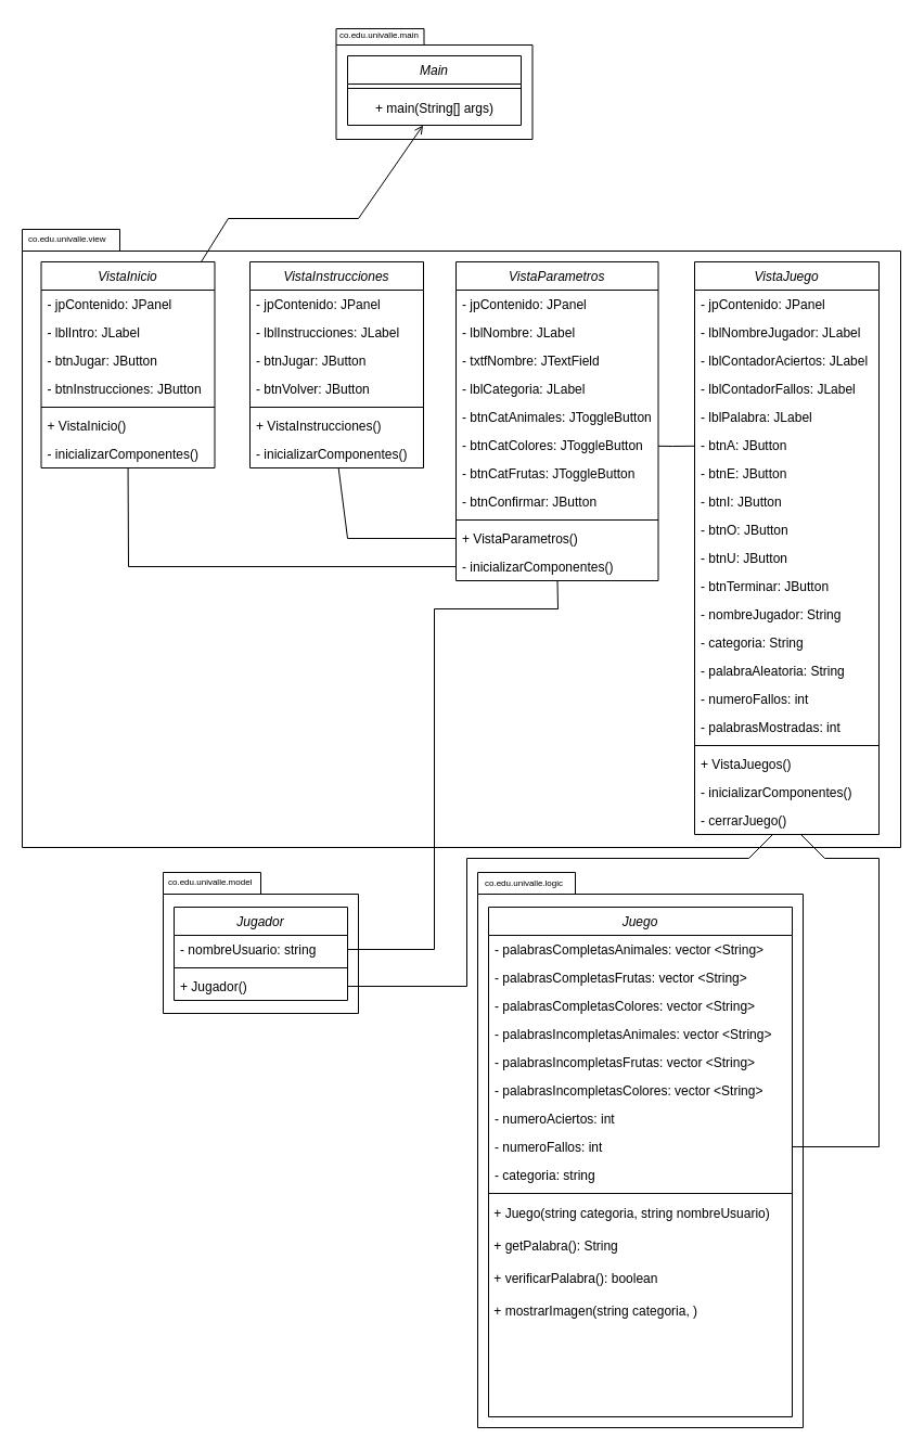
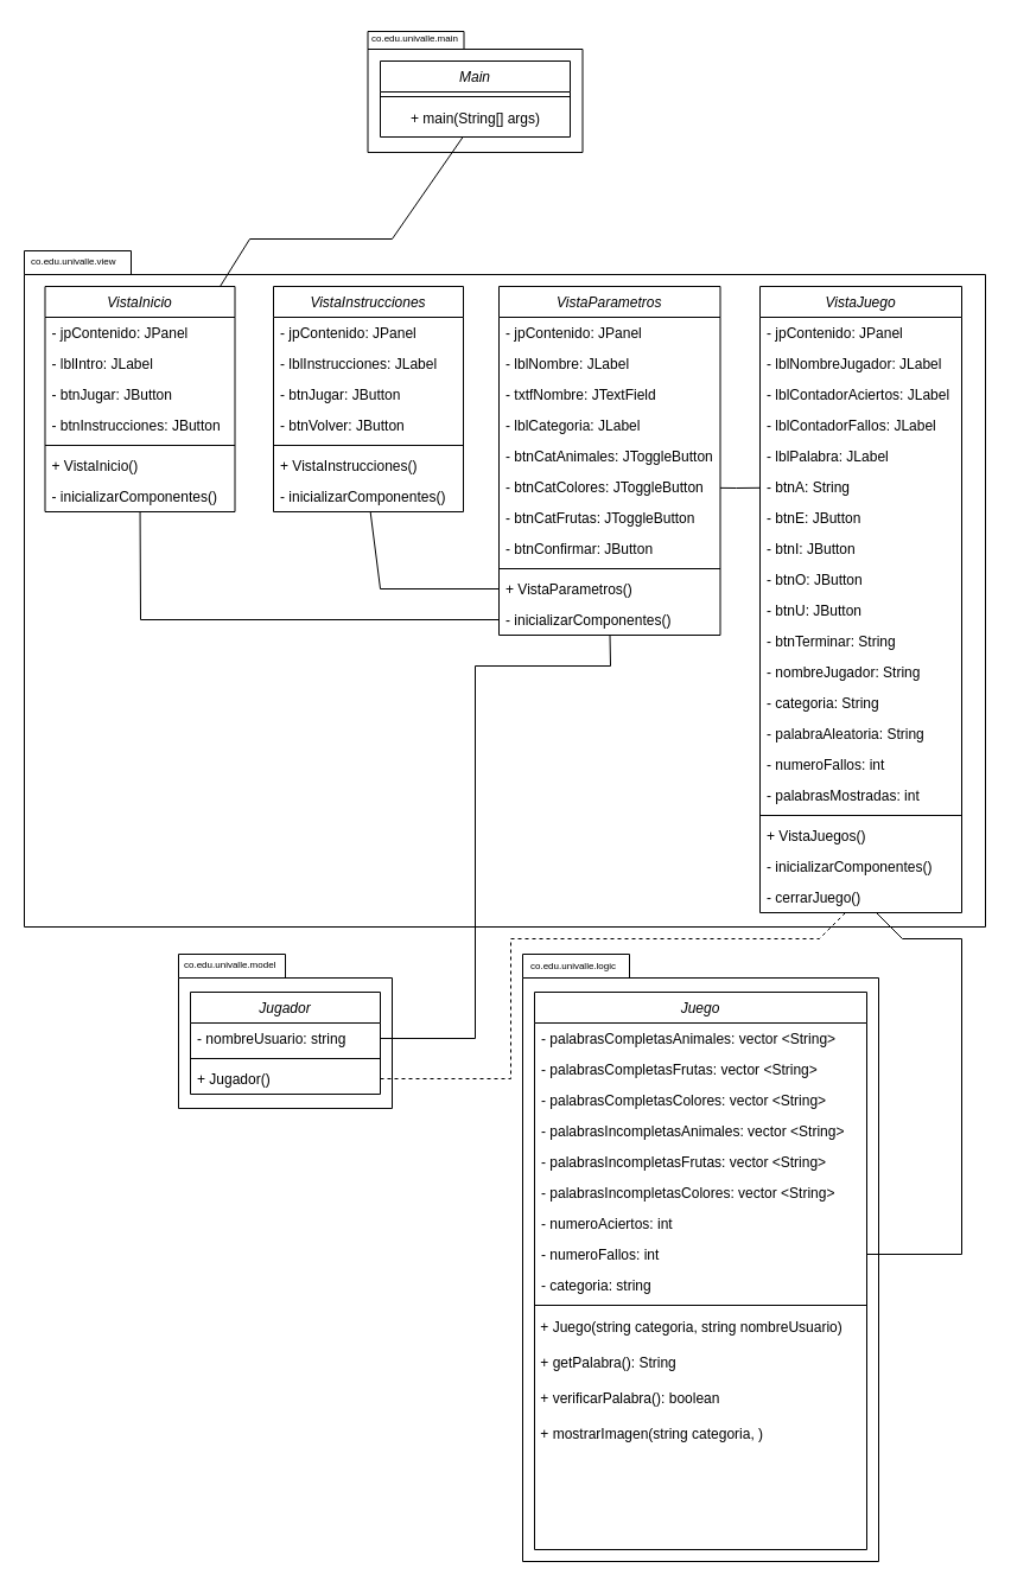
- <mxCell id="56" value="" style="endArrow=open;html=1;rounded=0;" parent="1" source="36" target="12" edge="1"><mxGeometry width="50" height="50" relative="1" as="geometry"><mxPoint x="189.5" y="321" as="sourcePoint" /><mxPoint x="394.545" y="111" as="targetPoint" /><Array as="points"><mxPoint x="185" y="241" /><mxPoint x="210" y="201" /><mxPoint x="330" y="201" /></Array></mxGeometry></mxCell>
+ <mxCell id="56" value="" style="endArrow=none;html=1;rounded=0;" parent="1" source="36" target="12" edge="1"><mxGeometry width="50" height="50" relative="1" as="geometry"><mxPoint x="189.5" y="321" as="sourcePoint" /><mxPoint x="394.545" y="111" as="targetPoint" /><Array as="points"><mxPoint x="185" y="241" /><mxPoint x="210" y="201" /><mxPoint x="330" y="201" /></Array></mxGeometry></mxCell>
- <mxCell id="64" value="- btnA: JButton" style="text;align=left;verticalAlign=top;spacingLeft=4;spacingRight=4;overflow=hidden;rotatable=0;points=[[0,0.5],[1,0.5]];portConstraint=eastwest;rounded=0;shadow=0;html=0;" parent="58" vertex="1"><mxGeometry y="156" width="170" height="26" as="geometry" /></mxCell>
+ <mxCell id="64" value="- btnA: String" style="text;align=left;verticalAlign=top;spacingLeft=4;spacingRight=4;overflow=hidden;rotatable=0;points=[[0,0.5],[1,0.5]];portConstraint=eastwest;rounded=0;shadow=0;html=0;" parent="58" vertex="1"><mxGeometry y="156" width="170" height="26" as="geometry" /></mxCell>
- <mxCell id="69" value="- btnTerminar: JButton" style="text;align=left;verticalAlign=top;spacingLeft=4;spacingRight=4;overflow=hidden;rotatable=0;points=[[0,0.5],[1,0.5]];portConstraint=eastwest;rounded=0;shadow=0;html=0;" vertex="1" parent="58"><mxGeometry y="286" width="170" height="26" as="geometry" /></mxCell>
+ <mxCell id="69" value="- btnTerminar: String" style="text;align=left;verticalAlign=top;spacingLeft=4;spacingRight=4;overflow=hidden;rotatable=0;points=[[0,0.5],[1,0.5]];portConstraint=eastwest;rounded=0;shadow=0;html=0;" vertex="1" parent="58"><mxGeometry y="286" width="170" height="26" as="geometry" /></mxCell>
- <mxCell id="80" value="" style="endArrow=none;html=1;rounded=0;" parent="1" source="8" target="78" edge="1"><mxGeometry width="50" height="50" relative="1" as="geometry"><mxPoint x="400" y="831" as="sourcePoint" /><mxPoint x="450" y="781" as="targetPoint" /><Array as="points"><mxPoint x="430" y="909" /><mxPoint x="430" y="791" /><mxPoint x="690" y="791" /></Array></mxGeometry></mxCell>
+ <mxCell id="80" value="" style="endArrow=none;html=1;rounded=0;dashed=1;" parent="1" source="8" target="78" edge="1"><mxGeometry width="50" height="50" relative="1" as="geometry"><mxPoint x="400" y="831" as="sourcePoint" /><mxPoint x="450" y="781" as="targetPoint" /><Array as="points"><mxPoint x="430" y="909" /><mxPoint x="430" y="791" /><mxPoint x="690" y="791" /></Array></mxGeometry></mxCell>
